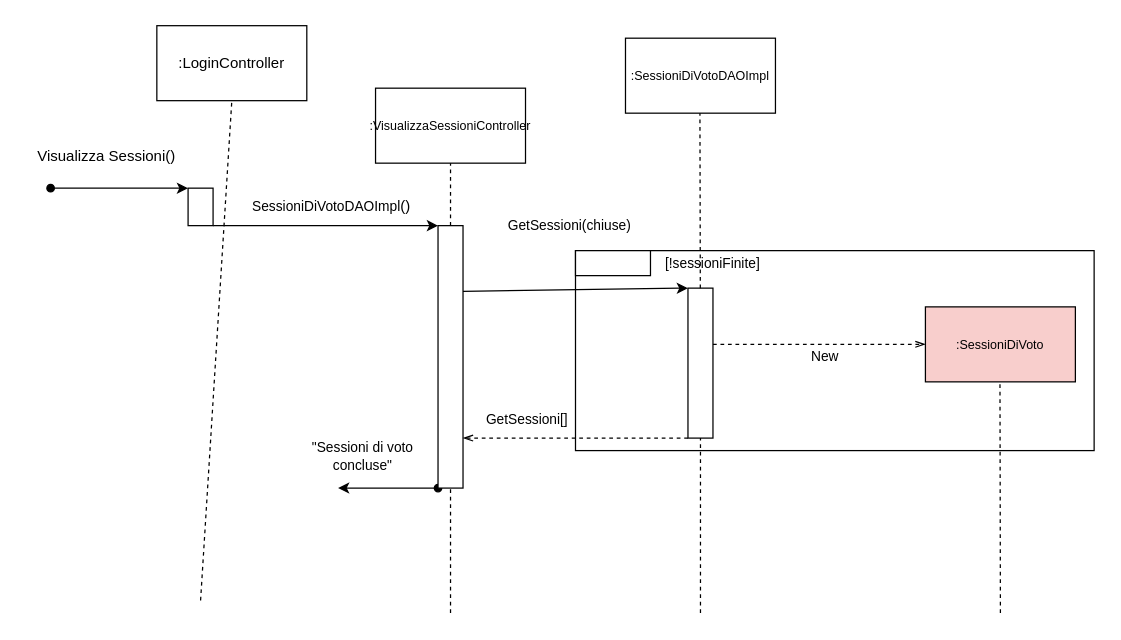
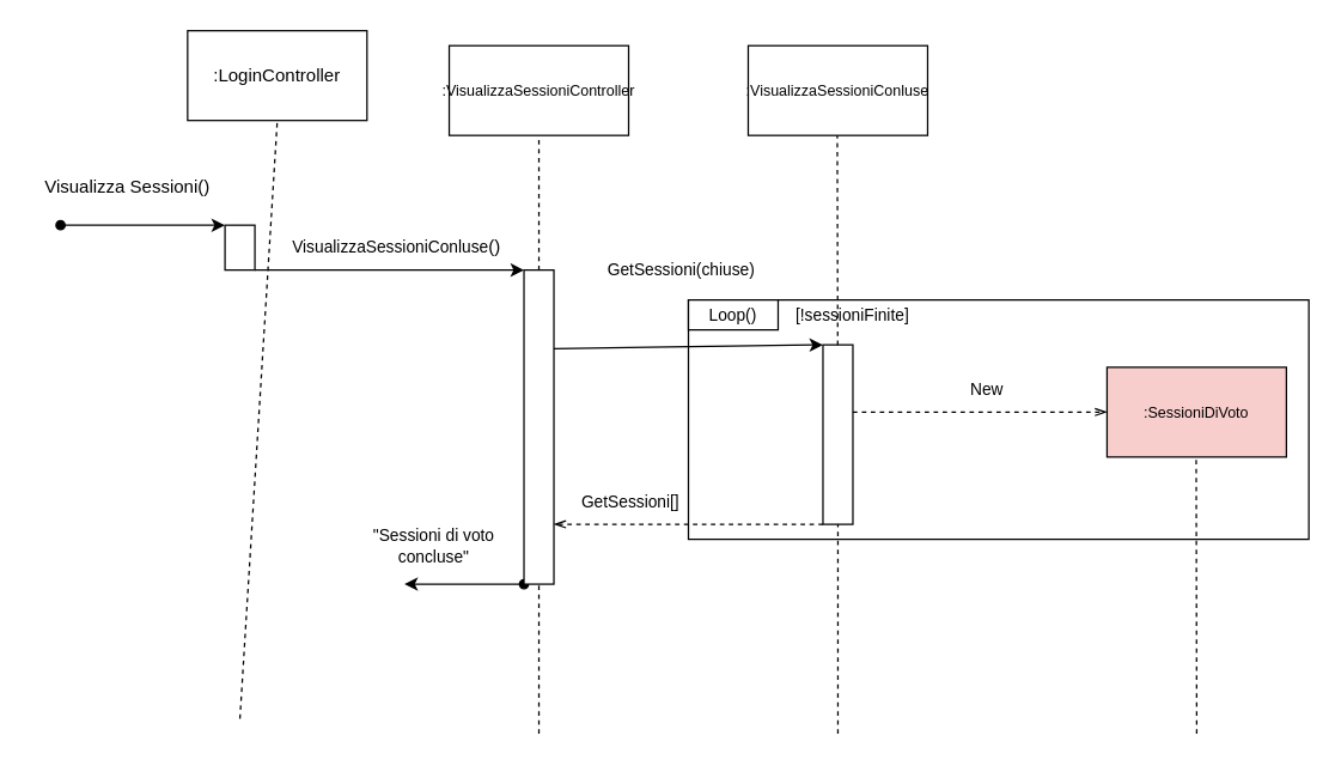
- <mxCell id="16" value="&lt;font style=&quot;font-size: 10px&quot;&gt;:SessioniDiVotoDAOImpl&lt;/font&gt;" style="rounded=0;whiteSpace=wrap;html=1;" vertex="1" parent="1"><mxGeometry x="500" y="30" width="120" height="60" as="geometry" /></mxCell>
+ <mxCell id="16" value="&lt;font style=&quot;font-size: 10px&quot;&gt;:VisualizzaSessioniConluse&lt;/font&gt;" style="rounded=0;whiteSpace=wrap;html=1;" vertex="1" parent="1"><mxGeometry x="500" y="30" width="120" height="60" as="geometry" /></mxCell>
- <mxCell id="9" value="&lt;font style=&quot;font-size: 10px&quot;&gt;:VisualizzaSessioniController&lt;/font&gt;" style="rounded=0;whiteSpace=wrap;html=1;" vertex="1" parent="1"><mxGeometry x="300" y="70" width="120" height="60" as="geometry" /></mxCell>
+ <mxCell id="9" value="&lt;font style=&quot;font-size: 10px&quot;&gt;:VisualizzaSessioniController&lt;/font&gt;" style="rounded=0;whiteSpace=wrap;html=1;" vertex="1" parent="1"><mxGeometry x="300" y="30" width="120" height="60" as="geometry" /></mxCell>
- <mxCell id="12" value="&lt;font style=&quot;font-size: 11px&quot;&gt;SessioniDiVotoDAOImpl&lt;/font&gt;()" style="text;html=1;strokeColor=none;fillColor=none;align=center;verticalAlign=middle;whiteSpace=wrap;rounded=0;" vertex="1" parent="1"><mxGeometry x="180" y="150" width="170" height="30" as="geometry" /></mxCell>
+ <mxCell id="12" value="&lt;font style=&quot;font-size: 11px&quot;&gt;VisualizzaSessioniConluse&lt;/font&gt;()" style="text;html=1;strokeColor=none;fillColor=none;align=center;verticalAlign=middle;whiteSpace=wrap;rounded=0;" vertex="1" parent="1"><mxGeometry x="180" y="150" width="170" height="30" as="geometry" /></mxCell>
+ <mxCell id="22" value="Loop()" style="text;html=1;strokeColor=none;fillColor=none;align=center;verticalAlign=middle;whiteSpace=wrap;rounded=0;fontSize=11;" vertex="1" parent="1"><mxGeometry x="460" y="200" width="60" height="20" as="geometry" /></mxCell>
- <mxCell id="24" value="New" style="text;html=1;strokeColor=none;fillColor=none;align=center;verticalAlign=middle;whiteSpace=wrap;rounded=0;fontSize=11;" vertex="1" parent="1"><mxGeometry x="630" y="270" width="60" height="30" as="geometry" /></mxCell>
+ <mxCell id="24" value="New" style="text;html=1;strokeColor=none;fillColor=none;align=center;verticalAlign=middle;whiteSpace=wrap;rounded=0;fontSize=11;" vertex="1" parent="1"><mxGeometry x="630" y="245" width="60" height="30" as="geometry" /></mxCell>
